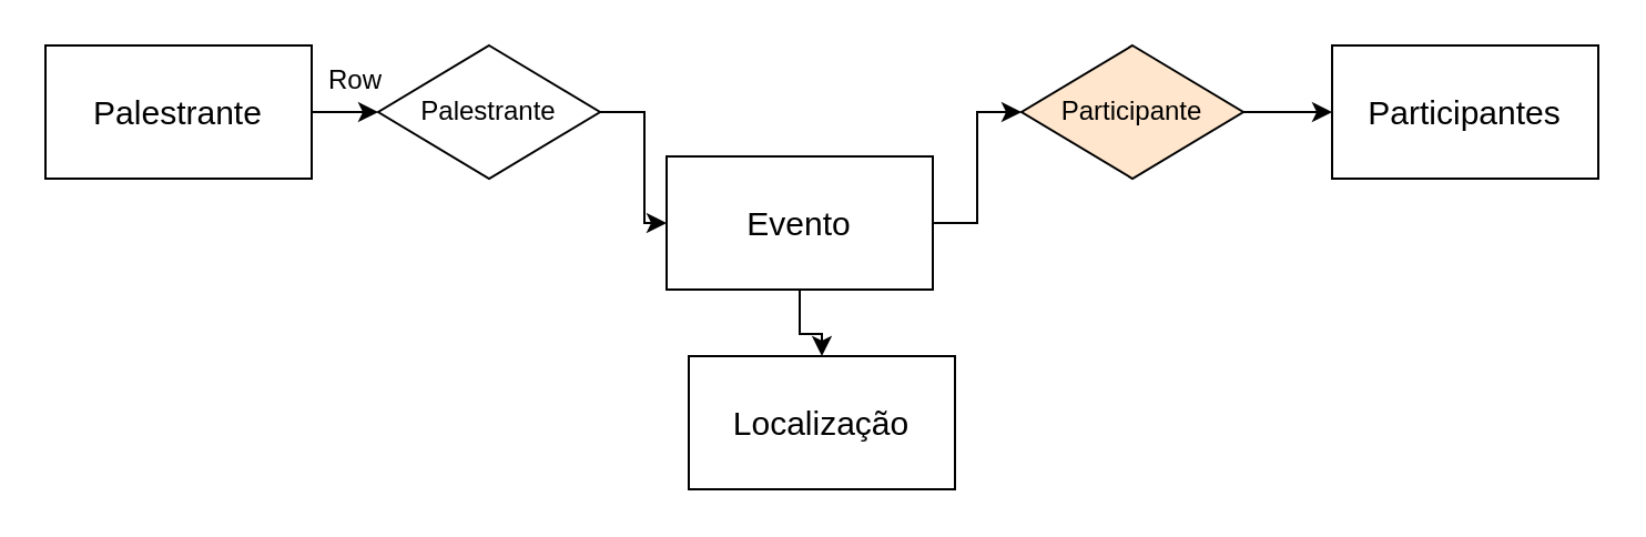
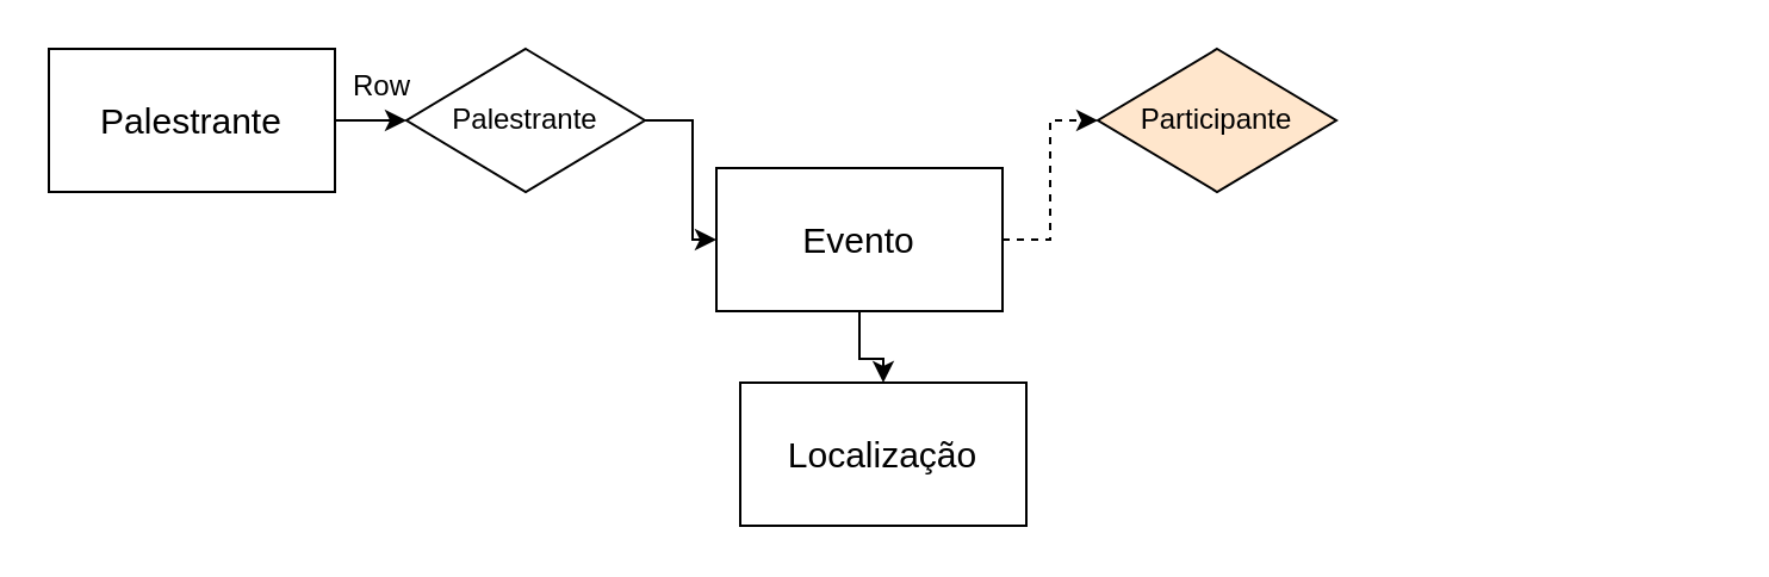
- <mxCell id="11" value="" style="edgeStyle=orthogonalEdgeStyle;rounded=0;orthogonalLoop=1;jettySize=auto;html=1;" edge="1" parent="1" source="12" target="10"><mxGeometry relative="1" as="geometry" /></mxCell>
- <mxCell id="10" value="&lt;font style=&quot;font-size: 15px;&quot;&gt;Participantes&lt;/font&gt;" style="whiteSpace=wrap;html=1;rounded=0;" vertex="1" parent="1"><mxGeometry x="600" y="20" width="120" height="60" as="geometry" /></mxCell>
- <mxCell id="7" value="" style="edgeStyle=orthogonalEdgeStyle;rounded=0;orthogonalLoop=1;jettySize=auto;html=1;" edge="1" parent="1" source="8" target="12"><mxGeometry relative="1" as="geometry" /></mxCell>
+ <mxCell id="7" value="" style="edgeStyle=orthogonalEdgeStyle;rounded=0;orthogonalLoop=1;jettySize=auto;html=1;dashed=1;" edge="1" parent="1" source="8" target="12"><mxGeometry relative="1" as="geometry" /></mxCell>
